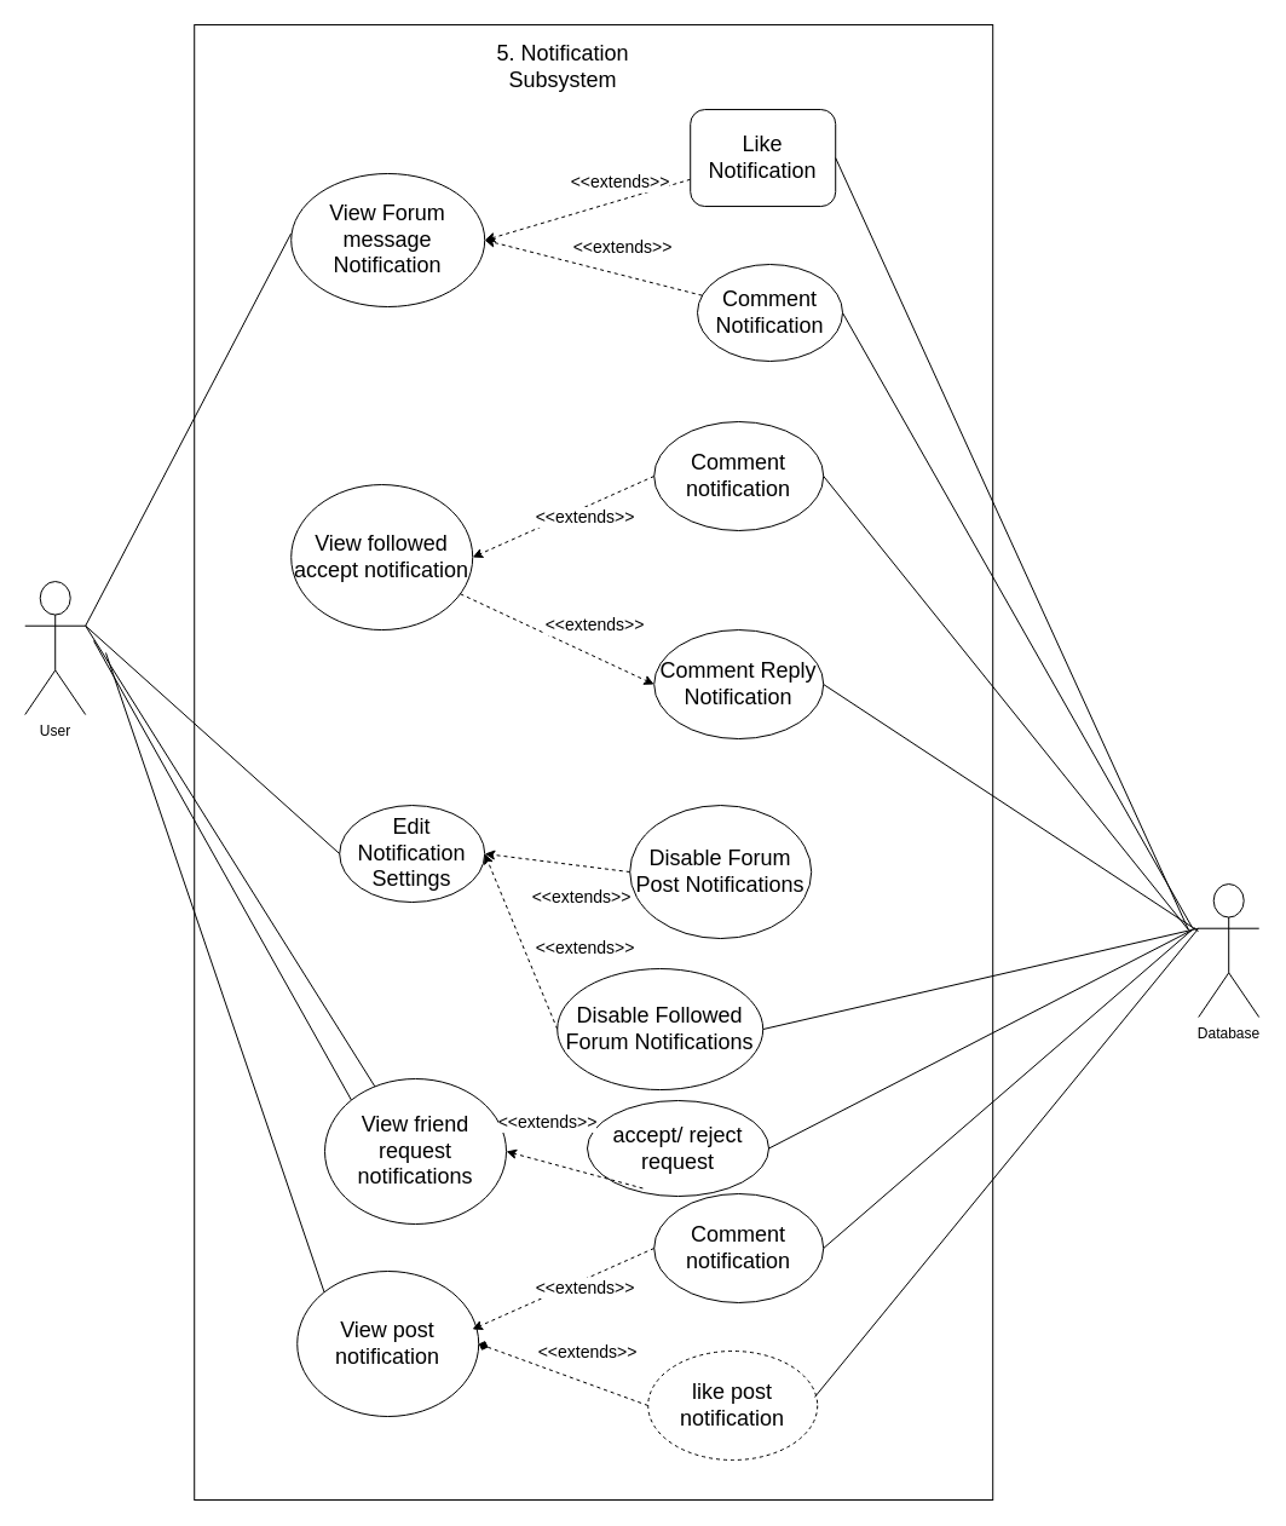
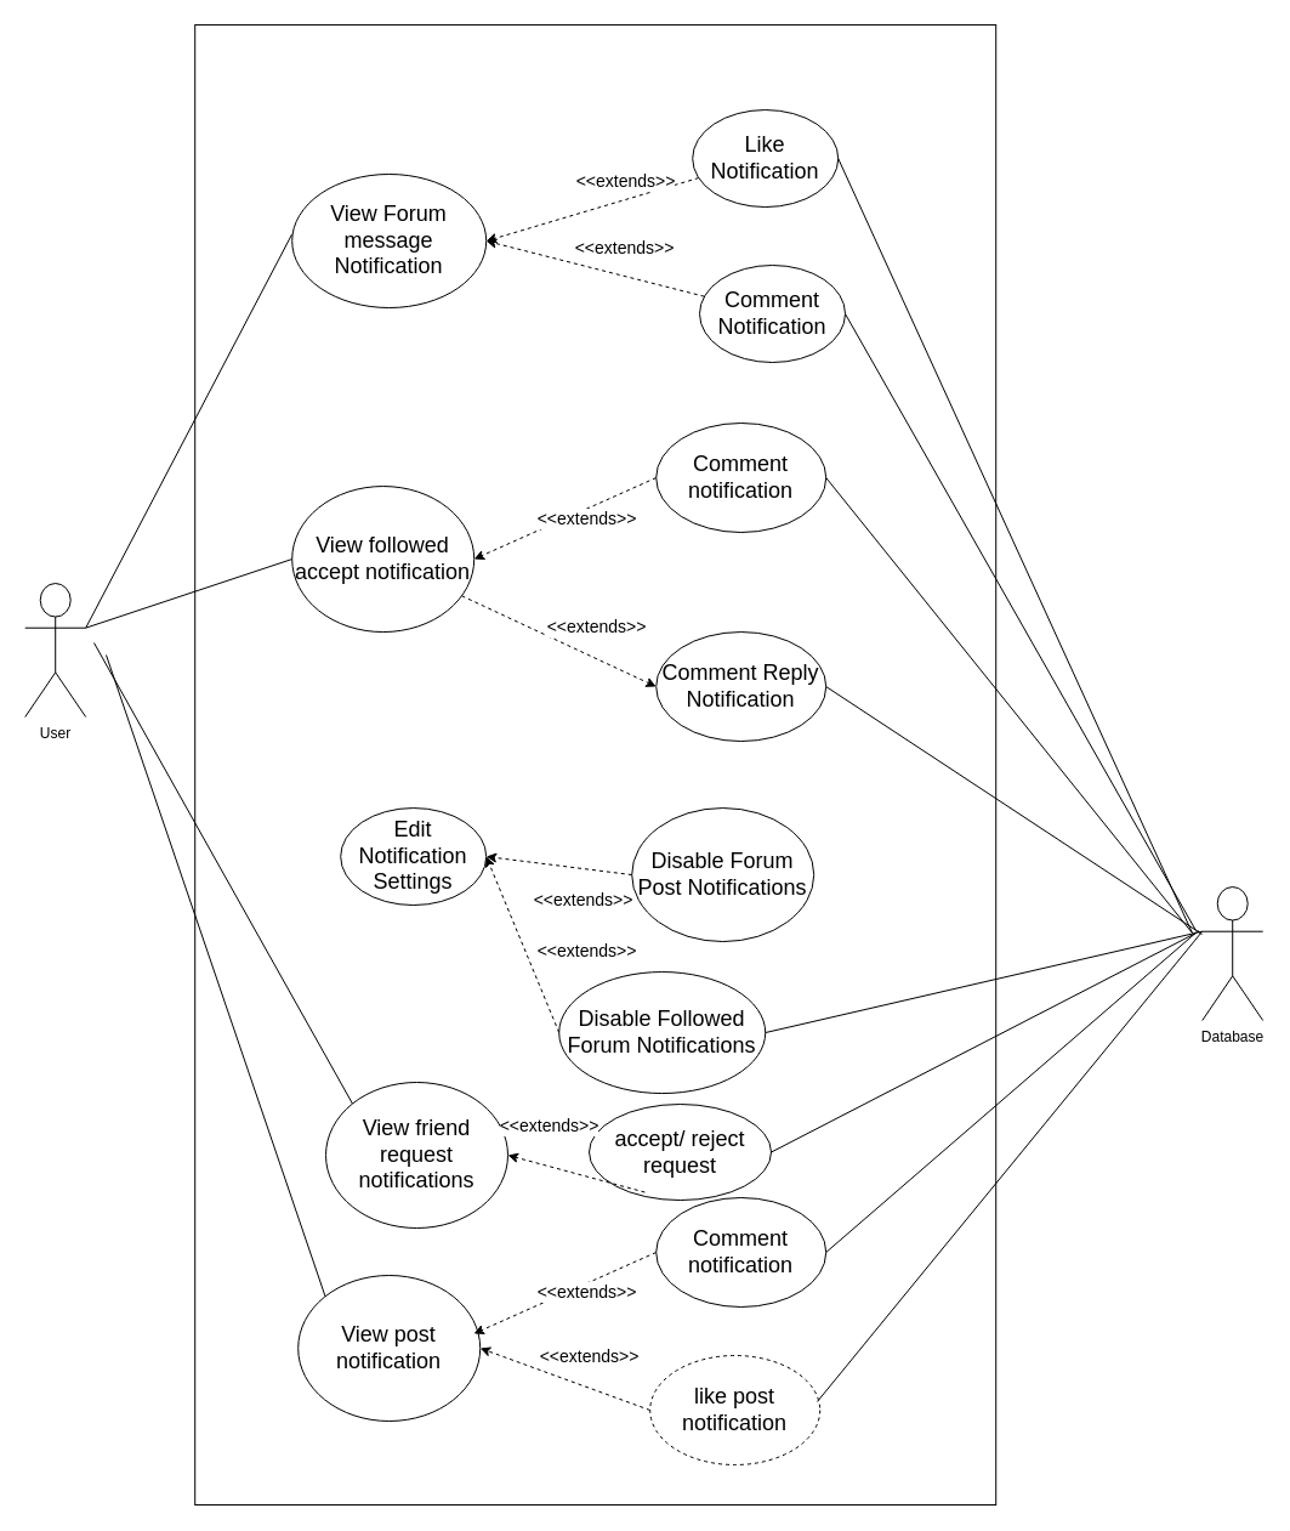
- <mxCell id="5" value="5. Notification Subsystem" style="text;html=1;strokeColor=none;fillColor=none;align=center;verticalAlign=middle;whiteSpace=wrap;rounded=0;fontSize=18;" vertex="1" parent="1"><mxGeometry x="370.208" y="40.039" width="190" height="30" as="geometry" /></mxCell>
- <mxCell id="15" value="Like Notification" style="whiteSpace=wrap;html=1;fontSize=18;rounded=1;" vertex="1" parent="1"><mxGeometry x="570.208" y="90.039" width="120" height="80" as="geometry" /></mxCell>
+ <mxCell id="15" value="Like Notification" style="ellipse;whiteSpace=wrap;html=1;fontSize=18;" vertex="1" parent="1"><mxGeometry x="570.208" y="90.039" width="120" height="80" as="geometry" /></mxCell>
- <mxCell id="12" style="edgeStyle=none;html=1;fontSize=12;endArrow=none;endFill=0;entryX=0;entryY=0.5;entryDx=0;entryDy=0;exitX=1;exitY=0.333;exitDx=0;exitDy=0;exitPerimeter=0;" edge="1" parent="1" source="4" target="11"><mxGeometry relative="1" as="geometry"><mxPoint x="80.208" y="300.039" as="sourcePoint" /><mxPoint x="290.088" y="296.039" as="targetPoint" /></mxGeometry></mxCell>
- <mxCell id="10" style="edgeStyle=none;html=1;fontSize=12;endArrow=none;endFill=0;exitX=1;exitY=0.333;exitDx=0;exitDy=0;exitPerimeter=0;" edge="1" parent="1" source="4" target="32"><mxGeometry relative="1" as="geometry"><mxPoint x="90.208" y="380.039" as="sourcePoint" /><mxPoint x="280.088" y="176.039" as="targetPoint" /></mxGeometry></mxCell>
+ <mxCell id="10" style="edgeStyle=none;html=1;fontSize=12;endArrow=none;endFill=0;entryX=0;entryY=0.5;entryDx=0;entryDy=0;exitX=1;exitY=0.333;exitDx=0;exitDy=0;exitPerimeter=0;" edge="1" parent="1" source="4" target="9"><mxGeometry relative="1" as="geometry"><mxPoint x="90.208" y="380.039" as="sourcePoint" /><mxPoint x="280.088" y="176.039" as="targetPoint" /></mxGeometry></mxCell>
- <mxCell id="40" style="edgeStyle=none;html=1;entryX=1;entryY=0.5;entryDx=0;entryDy=0;fontSize=14;exitX=0;exitY=0.5;exitDx=0;exitDy=0;dashed=1;endArrow=diamond;" edge="1" source="39" parent="1" target="33"><mxGeometry relative="1" as="geometry"><mxPoint x="364.721" y="1162.955" as="sourcePoint" /><mxPoint x="385" y="1228" as="targetPoint" /></mxGeometry></mxCell>
+ <mxCell id="40" style="edgeStyle=none;html=1;entryX=1;entryY=0.5;entryDx=0;entryDy=0;fontSize=14;exitX=0;exitY=0.5;exitDx=0;exitDy=0;dashed=1;" edge="1" source="39" parent="1" target="33"><mxGeometry relative="1" as="geometry"><mxPoint x="364.721" y="1162.955" as="sourcePoint" /><mxPoint x="385" y="1228" as="targetPoint" /></mxGeometry></mxCell>
